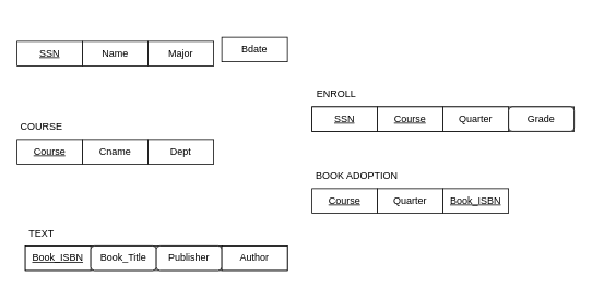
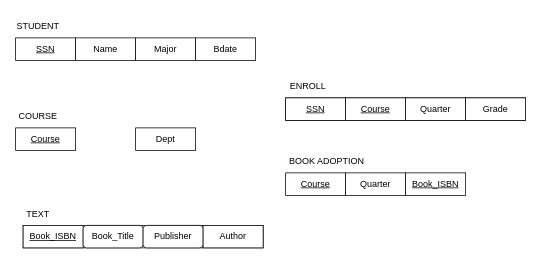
+ <mxCell id="2" value="STUDENT" style="text;html=1;strokeColor=none;fillColor=none;align=center;verticalAlign=middle;whiteSpace=wrap;rounded=0;" vertex="1" parent="1"><mxGeometry x="20" y="20" width="60" height="30" as="geometry" /></mxCell>
- <mxCell id="6" value="Bdate" style="rounded=0;whiteSpace=wrap;html=1;" vertex="1" parent="1"><mxGeometry x="270" y="45" width="80" height="30" as="geometry" /></mxCell>
+ <mxCell id="6" value="Bdate" style="rounded=0;whiteSpace=wrap;html=1;" vertex="1" parent="1"><mxGeometry x="260" y="50" width="80" height="30" as="geometry" /></mxCell>
- <mxCell id="16" value="Grade" style="whiteSpace=wrap;html=1;rounded=1;" vertex="1" parent="1"><mxGeometry x="620" y="130" width="80" height="30" as="geometry" /></mxCell>
+ <mxCell id="16" value="Grade" style="rounded=0;whiteSpace=wrap;html=1;" vertex="1" parent="1"><mxGeometry x="620" y="130" width="80" height="30" as="geometry" /></mxCell>
- <mxCell id="9" value="Cname" style="rounded=0;whiteSpace=wrap;html=1;" vertex="1" parent="1"><mxGeometry x="100" y="170" width="80" height="30" as="geometry" /></mxCell>
